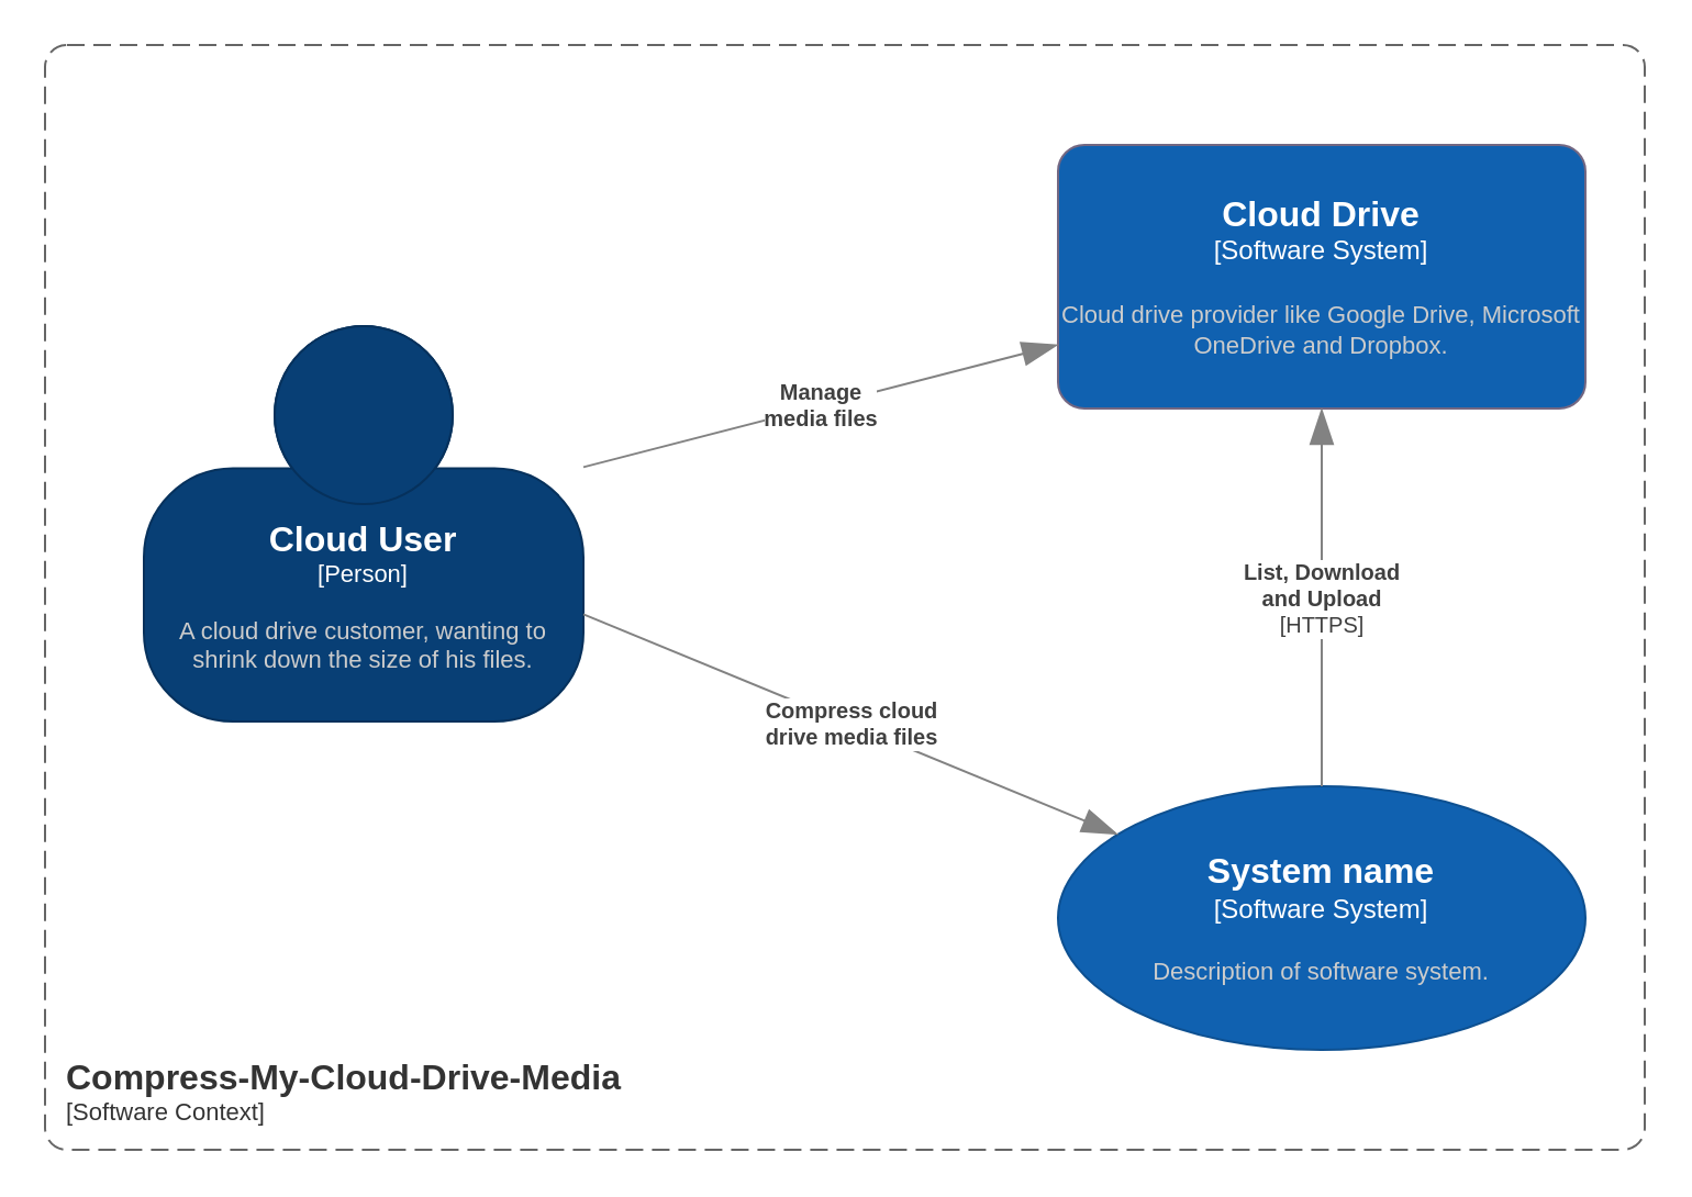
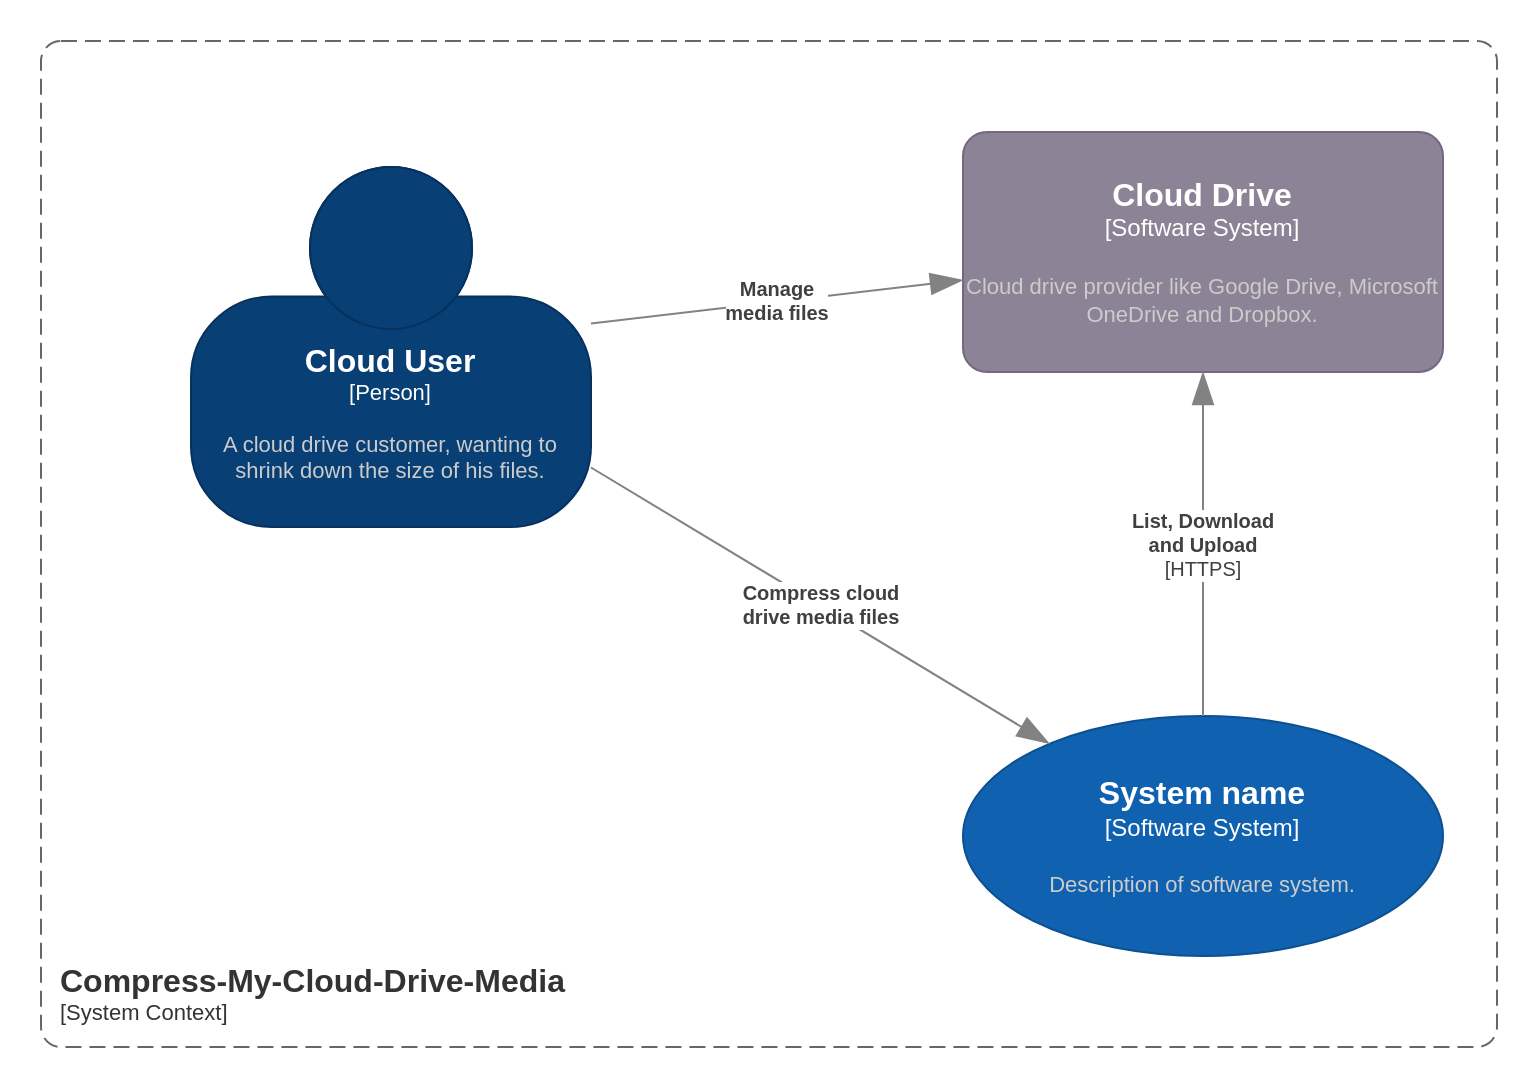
- <mxCell id="4" value="&lt;font style=&quot;font-size: 16px&quot;&gt;&lt;b&gt;Cloud Drive&lt;/b&gt;&lt;/font&gt;&lt;div&gt;[Software System]&lt;/div&gt;&lt;br&gt;&lt;div&gt;&lt;font style=&quot;font-size: 11px&quot;&gt;&lt;font color=&quot;#cccccc&quot;&gt;Cloud drive provider like Google Drive, Microsoft OneDrive and Dropbox.&lt;/font&gt;&lt;/div&gt;" style="rounded=1;whiteSpace=wrap;html=1;labelBackgroundColor=none;fillColor=#1061b0;fontColor=#ffffff;align=center;arcSize=10;strokeColor=#736782;metaEdit=1;resizable=0;points=[[0.25,0,0],[0.5,0,0],[0.75,0,0],[1,0.25,0],[1,0.5,0],[1,0.75,0],[0.75,1,0],[0.5,1,0],[0.25,1,0],[0,0.75,0],[0,0.5,0],[0,0.25,0]];" parent="2" vertex="1"><mxGeometry x="461" y="45.5" width="240" height="120" as="geometry" /></mxCell>
+ <mxCell id="4" value="&lt;font style=&quot;font-size: 16px&quot;&gt;&lt;b&gt;Cloud Drive&lt;/b&gt;&lt;/font&gt;&lt;div&gt;[Software System]&lt;/div&gt;&lt;br&gt;&lt;div&gt;&lt;font style=&quot;font-size: 11px&quot;&gt;&lt;font color=&quot;#cccccc&quot;&gt;Cloud drive provider like Google Drive, Microsoft OneDrive and Dropbox.&lt;/font&gt;&lt;/div&gt;" style="rounded=1;whiteSpace=wrap;html=1;labelBackgroundColor=none;fillColor=#8C8496;fontColor=#ffffff;align=center;arcSize=10;strokeColor=#736782;metaEdit=1;resizable=0;points=[[0.25,0,0],[0.5,0,0],[0.75,0,0],[1,0.25,0],[1,0.5,0],[1,0.75,0],[0.75,1,0],[0.5,1,0],[0.25,1,0],[0,0.75,0],[0,0.5,0],[0,0.25,0]];" parent="2" vertex="1"><mxGeometry x="461" y="45.5" width="240" height="120" as="geometry" /></mxCell>
- <mxCell id="5" value="&lt;font style=&quot;font-size: 16px&quot;&gt;&lt;b&gt;Cloud User&lt;/b&gt;&lt;/font&gt;&lt;div&gt;[Person]&lt;/div&gt;&lt;br&gt;&lt;div&gt;&lt;font style=&quot;font-size: 11px&quot;&gt;&lt;font color=&quot;#cccccc&quot;&gt;A cloud drive customer, wanting to shrink down the size of his files.&lt;/font&gt;&lt;/div&gt;" style="html=1;fontSize=11;dashed=0;whiteSpace=wrap;fillColor=#083F75;strokeColor=#06315C;fontColor=#ffffff;shape=mxgraph.c4.person2;align=center;metaEdit=1;points=[[0.5,0,0],[1,0.5,0],[1,0.75,0],[0.75,1,0],[0.5,1,0],[0.25,1,0],[0,0.75,0],[0,0.5,0]];resizable=0;" parent="2" vertex="1"><mxGeometry x="45" y="128" width="200" height="180" as="geometry" /></mxCell>
+ <mxCell id="5" value="&lt;font style=&quot;font-size: 16px&quot;&gt;&lt;b&gt;Cloud User&lt;/b&gt;&lt;/font&gt;&lt;div&gt;[Person]&lt;/div&gt;&lt;br&gt;&lt;div&gt;&lt;font style=&quot;font-size: 11px&quot;&gt;&lt;font color=&quot;#cccccc&quot;&gt;A cloud drive customer, wanting to shrink down the size of his files.&lt;/font&gt;&lt;/div&gt;" style="html=1;fontSize=11;dashed=0;whiteSpace=wrap;fillColor=#083F75;strokeColor=#06315C;fontColor=#ffffff;shape=mxgraph.c4.person2;align=center;metaEdit=1;points=[[0.5,0,0],[1,0.5,0],[1,0.75,0],[0.75,1,0],[0.5,1,0],[0.25,1,0],[0,0.75,0],[0,0.5,0]];resizable=0;" parent="2" vertex="1"><mxGeometry x="75" y="63" width="200" height="180" as="geometry" /></mxCell>
- <mxCell id="2" value="&lt;font style=&quot;font-size: 16px&quot;&gt;&lt;b&gt;&lt;div style=&quot;text-align: left&quot;&gt;Compress-My-Cloud-Drive-Media&lt;/div&gt;&lt;/b&gt;&lt;/font&gt;&lt;div style=&quot;text-align: left&quot;&gt;[Software Context]&lt;/div&gt;" style="rounded=1;fontSize=11;whiteSpace=wrap;html=1;dashed=1;arcSize=20;fillColor=none;strokeColor=#666666;fontColor=#333333;labelBackgroundColor=none;align=left;verticalAlign=bottom;labelBorderColor=none;spacingTop=0;spacing=10;dashPattern=8 4;metaEdit=1;rotatable=0;perimeter=rectanglePerimeter;noLabel=0;labelPadding=0;allowArrows=0;connectable=0;expand=0;recursiveResize=0;editable=1;pointerEvents=0;absoluteArcSize=1;points=[[0.25,0,0],[0.5,0,0],[0.75,0,0],[1,0.25,0],[1,0.5,0],[1,0.75,0],[0.75,1,0],[0.5,1,0],[0.25,1,0],[0,0.75,0],[0,0.5,0],[0,0.25,0]];container=1;collapsible=0;" parent="1" vertex="1"><mxGeometry x="20" y="20" width="728" height="503" as="geometry" /></mxCell>
+ <mxCell id="2" value="&lt;font style=&quot;font-size: 16px&quot;&gt;&lt;b&gt;&lt;div style=&quot;text-align: left&quot;&gt;Compress-My-Cloud-Drive-Media&lt;/div&gt;&lt;/b&gt;&lt;/font&gt;&lt;div style=&quot;text-align: left&quot;&gt;[System Context]&lt;/div&gt;" style="rounded=1;fontSize=11;whiteSpace=wrap;html=1;dashed=1;arcSize=20;fillColor=none;strokeColor=#666666;fontColor=#333333;labelBackgroundColor=none;align=left;verticalAlign=bottom;labelBorderColor=none;spacingTop=0;spacing=10;dashPattern=8 4;metaEdit=1;rotatable=0;perimeter=rectanglePerimeter;noLabel=0;labelPadding=0;allowArrows=0;connectable=0;expand=0;recursiveResize=0;editable=1;pointerEvents=0;absoluteArcSize=1;points=[[0.25,0,0],[0.5,0,0],[0.75,0,0],[1,0.25,0],[1,0.5,0],[1,0.75,0],[0.75,1,0],[0.5,1,0],[0.25,1,0],[0,0.75,0],[0,0.5,0],[0,0.25,0]];container=1;collapsible=0;" parent="1" vertex="1"><mxGeometry x="20" y="20" width="728" height="503" as="geometry" /></mxCell>
